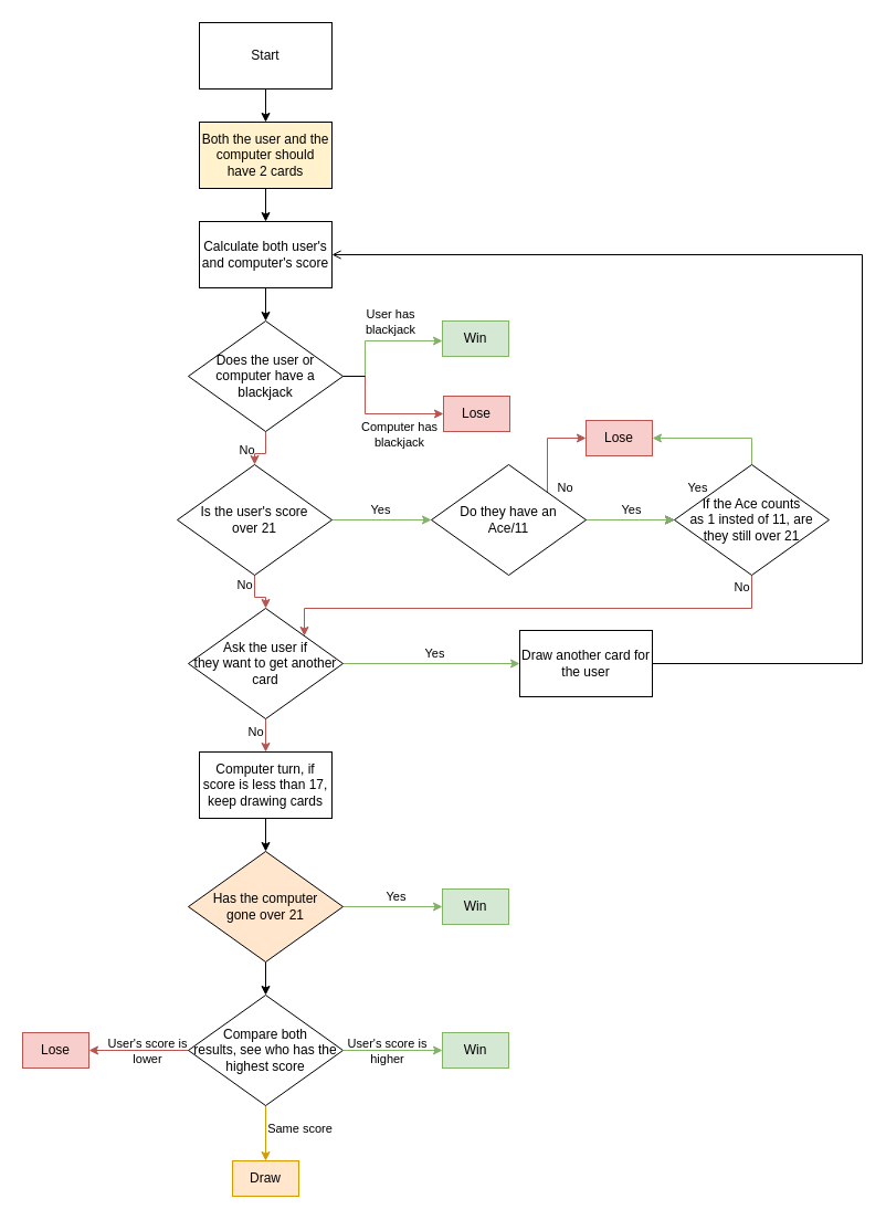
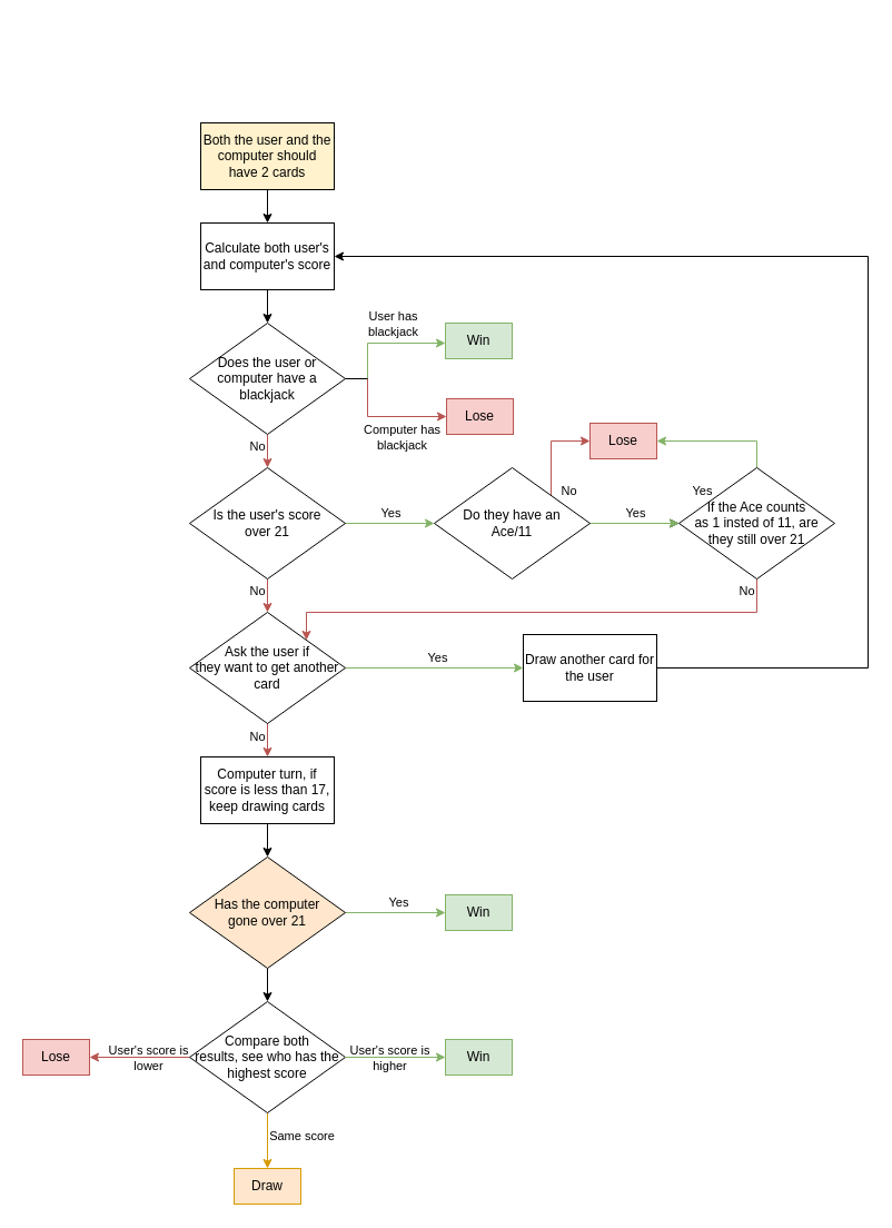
- <mxCell id="3" value="Start" style="rounded=0;whiteSpace=wrap;html=1;" parent="1" vertex="1"><mxGeometry x="180" y="20" width="120" height="60" as="geometry" /></mxCell>
- <mxCell id="2" value="" style="edgeStyle=orthogonalEdgeStyle;rounded=0;orthogonalLoop=1;jettySize=auto;html=1;" parent="1" source="3" target="5" edge="1"><mxGeometry relative="1" as="geometry" /></mxCell>
- <mxCell id="40" style="edgeStyle=orthogonalEdgeStyle;rounded=0;orthogonalLoop=1;jettySize=auto;html=1;entryX=1;entryY=0.5;entryDx=0;entryDy=0;endArrow=open;" parent="1" source="41" target="7" edge="1"><mxGeometry relative="1" as="geometry"><Array as="points"><mxPoint x="780" y="600" /><mxPoint x="780" y="230" /></Array></mxGeometry></mxCell>
+ <mxCell id="40" style="edgeStyle=orthogonalEdgeStyle;rounded=0;orthogonalLoop=1;jettySize=auto;html=1;entryX=1;entryY=0.5;entryDx=0;entryDy=0;" parent="1" source="41" target="7" edge="1"><mxGeometry relative="1" as="geometry"><Array as="points"><mxPoint x="780" y="600" /><mxPoint x="780" y="230" /></Array></mxGeometry></mxCell>
- <mxCell id="22" value="Is the user's score&lt;div&gt;over 21&lt;/div&gt;" style="rhombus;whiteSpace=wrap;html=1;rounded=0;" parent="1" vertex="1"><mxGeometry x="160" y="420" width="140" height="100" as="geometry" /></mxCell>
+ <mxCell id="22" value="Is the user's score&lt;div&gt;over 21&lt;/div&gt;" style="rhombus;whiteSpace=wrap;html=1;rounded=0;" parent="1" vertex="1"><mxGeometry x="170" y="420" width="140" height="100" as="geometry" /></mxCell>
